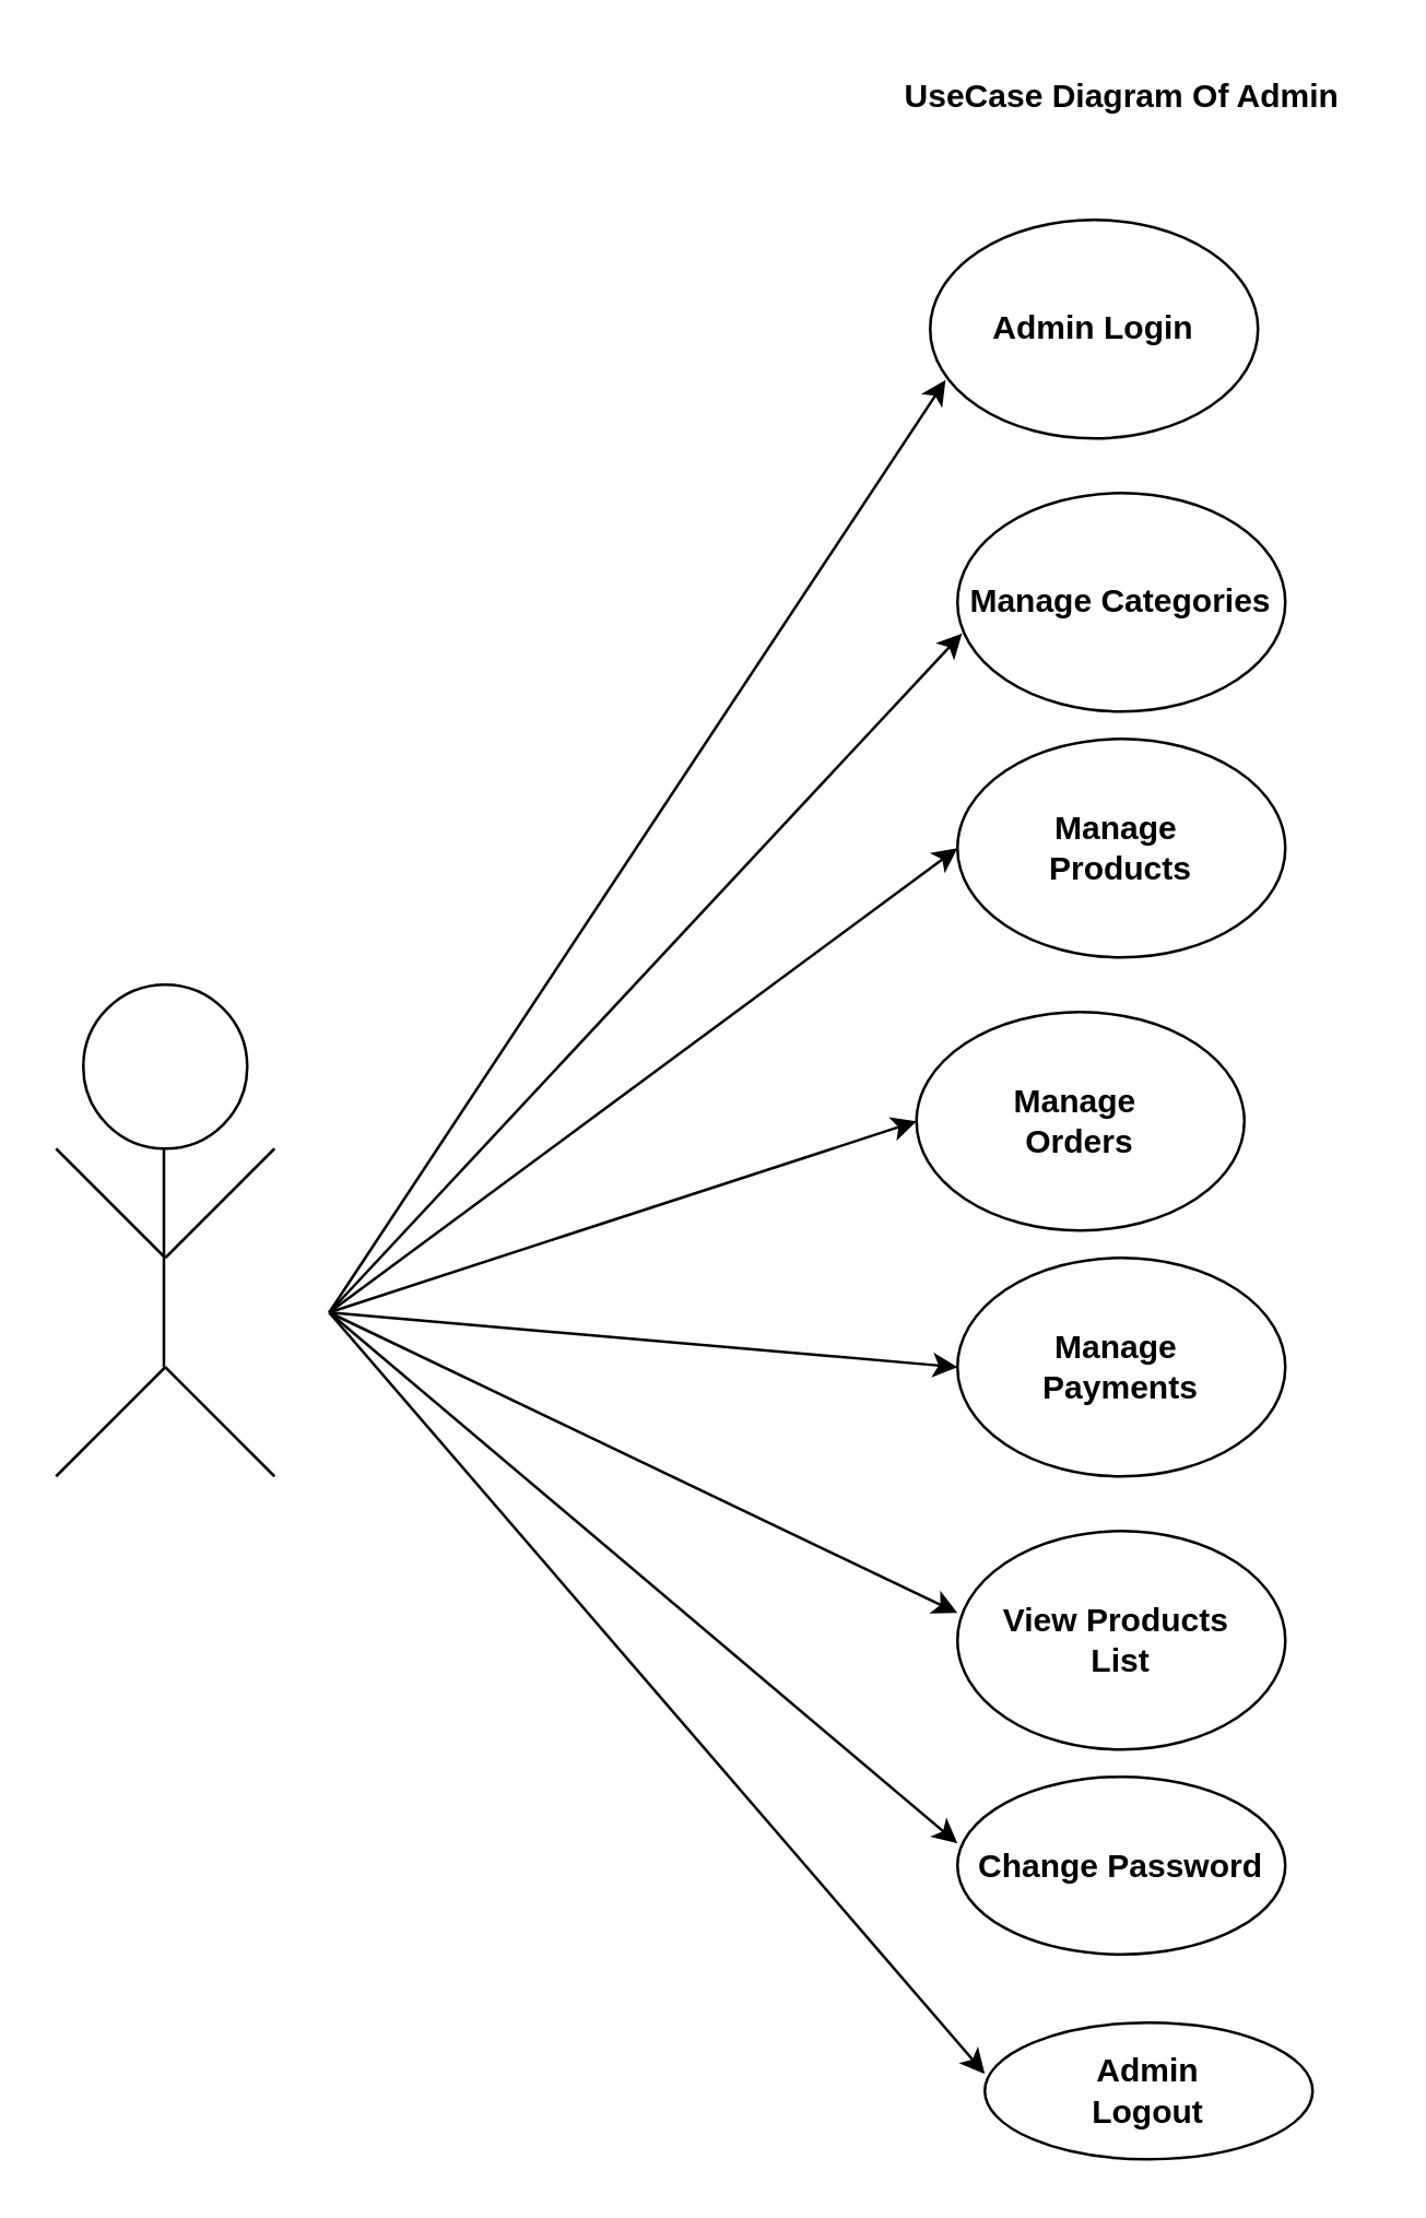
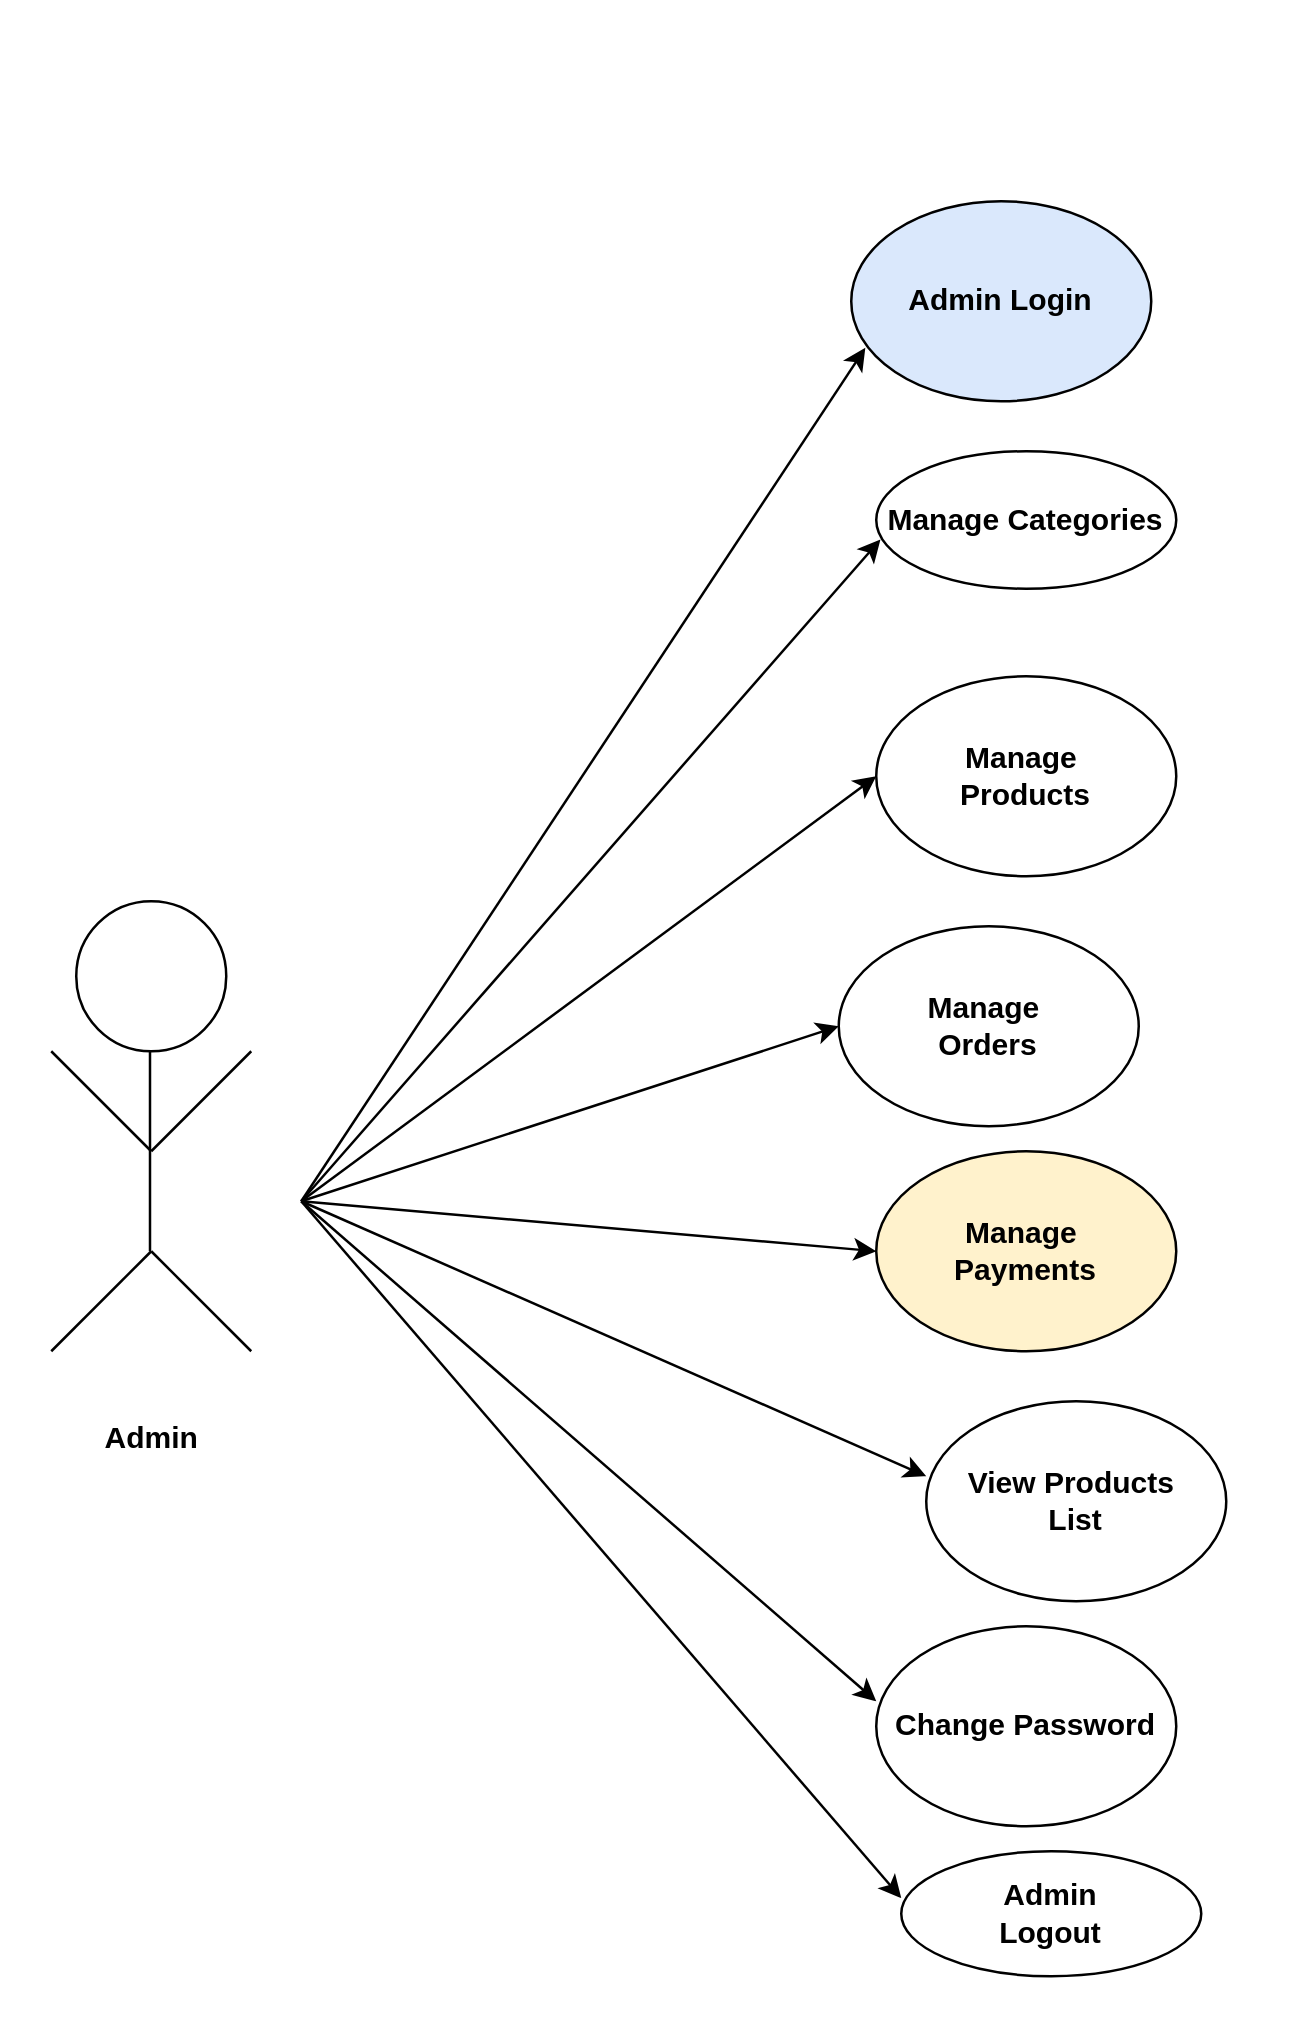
- <mxCell id="25" value="&lt;b&gt;UseCase Diagram Of Admin&lt;/b&gt;" style="text;html=1;align=center;verticalAlign=middle;resizable=0;points=[];autosize=1;strokeColor=none;fillColor=none;" parent="1" vertex="1"><mxGeometry x="320" y="20" width="180" height="30" as="geometry" /></mxCell>
- <mxCell id="12" value="&lt;b&gt;Admin Login&lt;/b&gt;" style="ellipse;whiteSpace=wrap;html=1;" parent="1" vertex="1"><mxGeometry x="340" y="80" width="120" height="80" as="geometry" /></mxCell>
+ <mxCell id="12" value="&lt;b&gt;Admin Login&lt;/b&gt;" style="ellipse;whiteSpace=wrap;html=1;fillColor=#dae8fc;" parent="1" vertex="1"><mxGeometry x="340" y="80" width="120" height="80" as="geometry" /></mxCell>
- <mxCell id="8" value="&lt;b&gt;Manage Categories&lt;/b&gt;" style="ellipse;whiteSpace=wrap;html=1;" parent="1" vertex="1"><mxGeometry x="350" y="180" width="120" height="80" as="geometry" /></mxCell>
+ <mxCell id="8" value="&lt;b&gt;Manage Categories&lt;/b&gt;" style="ellipse;whiteSpace=wrap;html=1;" parent="1" vertex="1"><mxGeometry x="350" y="180" width="120" height="55" as="geometry" /></mxCell>
- <mxCell id="13" value="&lt;b&gt;Manage&amp;nbsp;&lt;/b&gt;&lt;div&gt;&lt;b&gt;Payments&lt;/b&gt;&lt;/div&gt;" style="ellipse;whiteSpace=wrap;html=1;" parent="1" vertex="1"><mxGeometry x="350" y="460" width="120" height="80" as="geometry" /></mxCell>
+ <mxCell id="13" value="&lt;b&gt;Manage&amp;nbsp;&lt;/b&gt;&lt;div&gt;&lt;b&gt;Payments&lt;/b&gt;&lt;/div&gt;" style="ellipse;whiteSpace=wrap;html=1;fillColor=#fff2cc;" parent="1" vertex="1"><mxGeometry x="350" y="460" width="120" height="80" as="geometry" /></mxCell>
+ <mxCell id="24" value="&lt;b&gt;Admin&lt;/b&gt;" style="text;html=1;align=center;verticalAlign=middle;resizable=0;points=[];autosize=1;strokeColor=none;fillColor=none;" parent="1" vertex="1"><mxGeometry x="30" y="560" width="60" height="30" as="geometry" /></mxCell>
- <mxCell id="11" value="&lt;b&gt;View Products&amp;nbsp;&lt;/b&gt;&lt;div&gt;&lt;b&gt;List&lt;/b&gt;&lt;/div&gt;" style="ellipse;whiteSpace=wrap;html=1;" parent="1" vertex="1"><mxGeometry x="350" y="560" width="120" height="80" as="geometry" /></mxCell>
+ <mxCell id="11" value="&lt;b&gt;View Products&amp;nbsp;&lt;/b&gt;&lt;div&gt;&lt;b&gt;List&lt;/b&gt;&lt;/div&gt;" style="ellipse;whiteSpace=wrap;html=1;" parent="1" vertex="1"><mxGeometry x="370" y="560" width="120" height="80" as="geometry" /></mxCell>
- <mxCell id="10" value="&lt;b&gt;Change Password&lt;/b&gt;" style="ellipse;whiteSpace=wrap;html=1;" parent="1" vertex="1"><mxGeometry x="350" y="650" width="120" height="65" as="geometry" /></mxCell>
+ <mxCell id="10" value="&lt;b&gt;Change Password&lt;/b&gt;" style="ellipse;whiteSpace=wrap;html=1;" parent="1" vertex="1"><mxGeometry x="350" y="650" width="120" height="80" as="geometry" /></mxCell>
